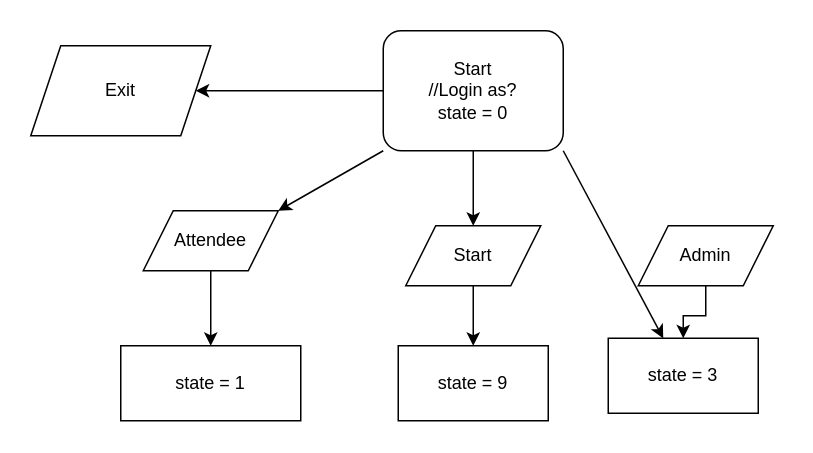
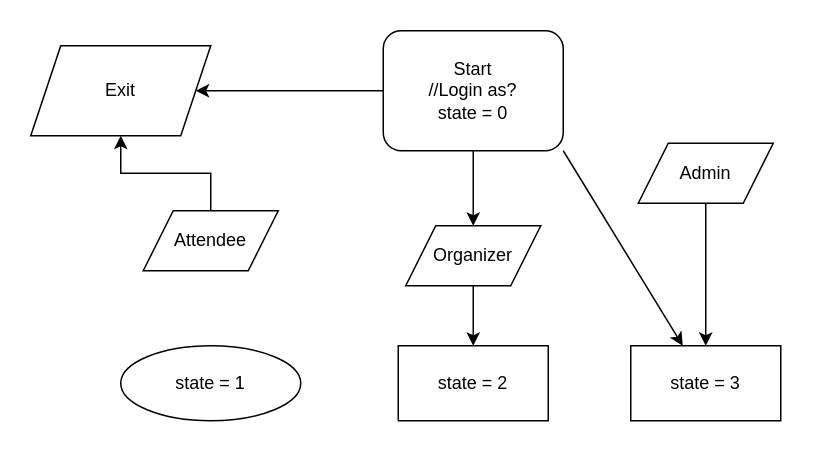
- <mxCell id="5" value="" style="endArrow=classic;html=1;rounded=0;exitX=0;exitY=1;exitDx=0;exitDy=0;entryX=1;entryY=0;entryDx=0;entryDy=0;" edge="1" parent="1" source="4" target="7"><mxGeometry width="50" height="50" relative="1" as="geometry"><mxPoint x="280" y="350" as="sourcePoint" /><mxPoint x="160" y="120" as="targetPoint" /><Array as="points" /></mxGeometry></mxCell>
- <mxCell id="11" value="Start" style="shape=parallelogram;perimeter=parallelogramPerimeter;whiteSpace=wrap;html=1;fixedSize=1;" vertex="1" parent="1"><mxGeometry x="270" y="150" width="90" height="40" as="geometry" /></mxCell>
+ <mxCell id="11" value="Organizer" style="shape=parallelogram;perimeter=parallelogramPerimeter;whiteSpace=wrap;html=1;fixedSize=1;" vertex="1" parent="1"><mxGeometry x="270" y="150" width="90" height="40" as="geometry" /></mxCell>
- <mxCell id="9" value="Admin" style="shape=parallelogram;perimeter=parallelogramPerimeter;whiteSpace=wrap;html=1;fixedSize=1;" vertex="1" parent="1"><mxGeometry x="425" y="150" width="90" height="40" as="geometry" /></mxCell>
+ <mxCell id="9" value="Admin" style="shape=parallelogram;perimeter=parallelogramPerimeter;whiteSpace=wrap;html=1;fixedSize=1;" vertex="1" parent="1"><mxGeometry x="425" y="95" width="90" height="40" as="geometry" /></mxCell>
- <mxCell id="6" value="" style="edgeStyle=orthogonalEdgeStyle;rounded=0;orthogonalLoop=1;jettySize=auto;html=1;" edge="1" parent="1" source="7" target="13"><mxGeometry relative="1" as="geometry" /></mxCell>
+ <mxCell id="6" value="" style="edgeStyle=orthogonalEdgeStyle;rounded=0;orthogonalLoop=1;jettySize=auto;html=1;" edge="1" parent="1" source="7" target="12"><mxGeometry relative="1" as="geometry" /></mxCell>
- <mxCell id="15" value="state = 3" style="whiteSpace=wrap;html=1;" vertex="1" parent="1"><mxGeometry x="405" y="225" width="100" height="50" as="geometry" /></mxCell>
+ <mxCell id="15" value="state = 3" style="whiteSpace=wrap;html=1;" vertex="1" parent="1"><mxGeometry x="420" y="230" width="100" height="50" as="geometry" /></mxCell>
- <mxCell id="13" value="state = 1" style="whiteSpace=wrap;html=1;" vertex="1" parent="1"><mxGeometry x="80" y="230" width="120" height="50" as="geometry" /></mxCell>
+ <mxCell id="13" value="state = 1" style="ellipse;whiteSpace=wrap;html=1;" vertex="1" parent="1"><mxGeometry x="80" y="230" width="120" height="50" as="geometry" /></mxCell>
- <mxCell id="14" value="state = 9" style="whiteSpace=wrap;html=1;" vertex="1" parent="1"><mxGeometry x="265" y="230" width="100" height="50" as="geometry" /></mxCell>
+ <mxCell id="14" value="state = 2" style="whiteSpace=wrap;html=1;" vertex="1" parent="1"><mxGeometry x="265" y="230" width="100" height="50" as="geometry" /></mxCell>
